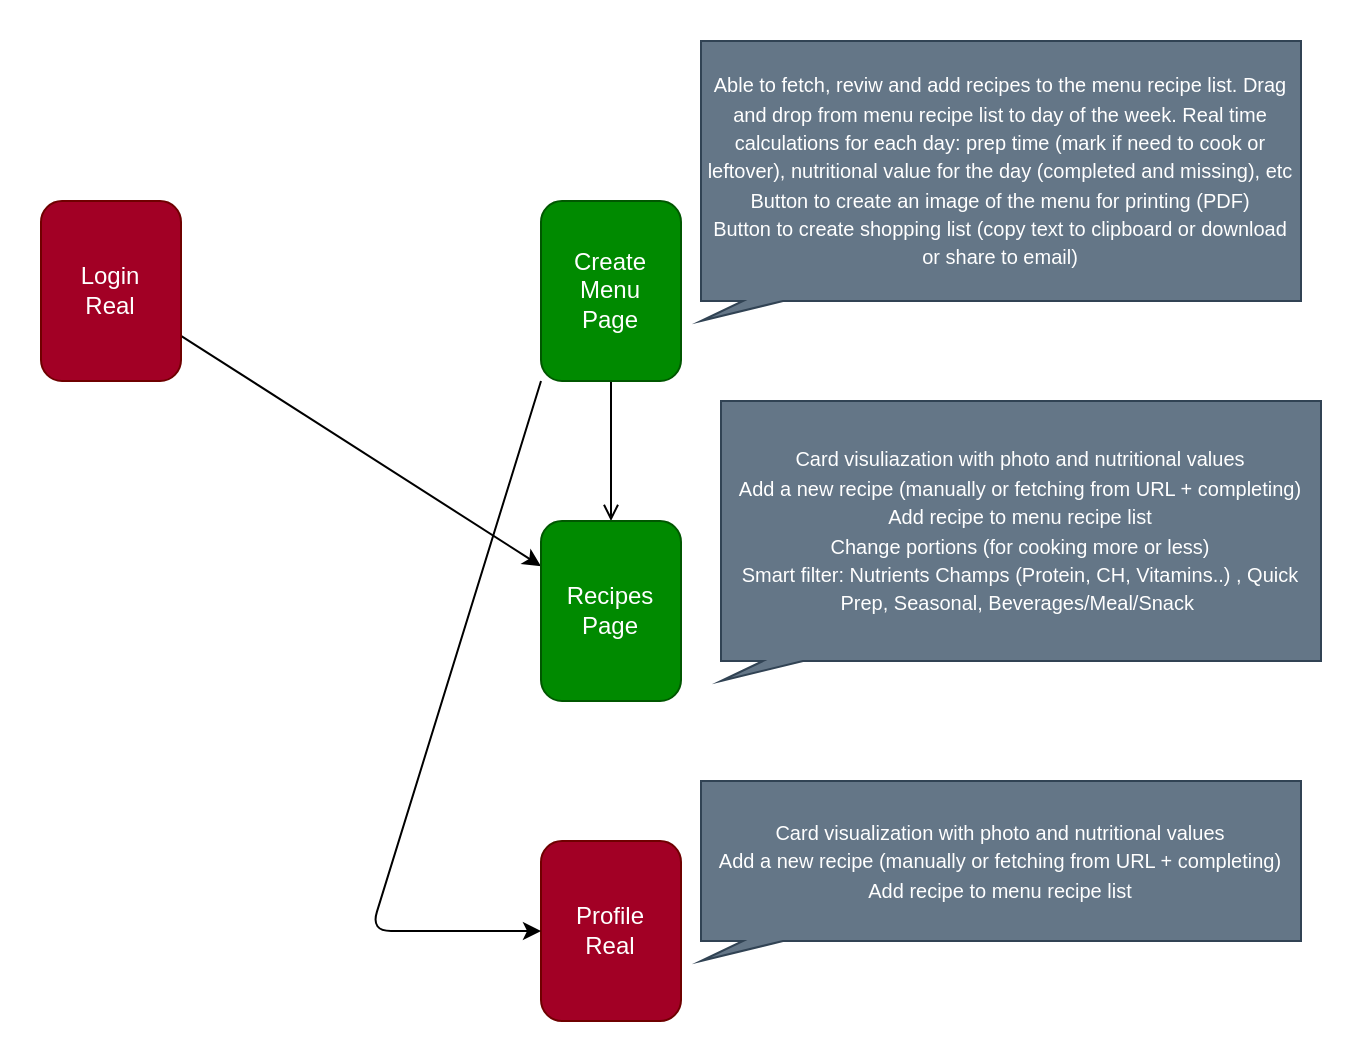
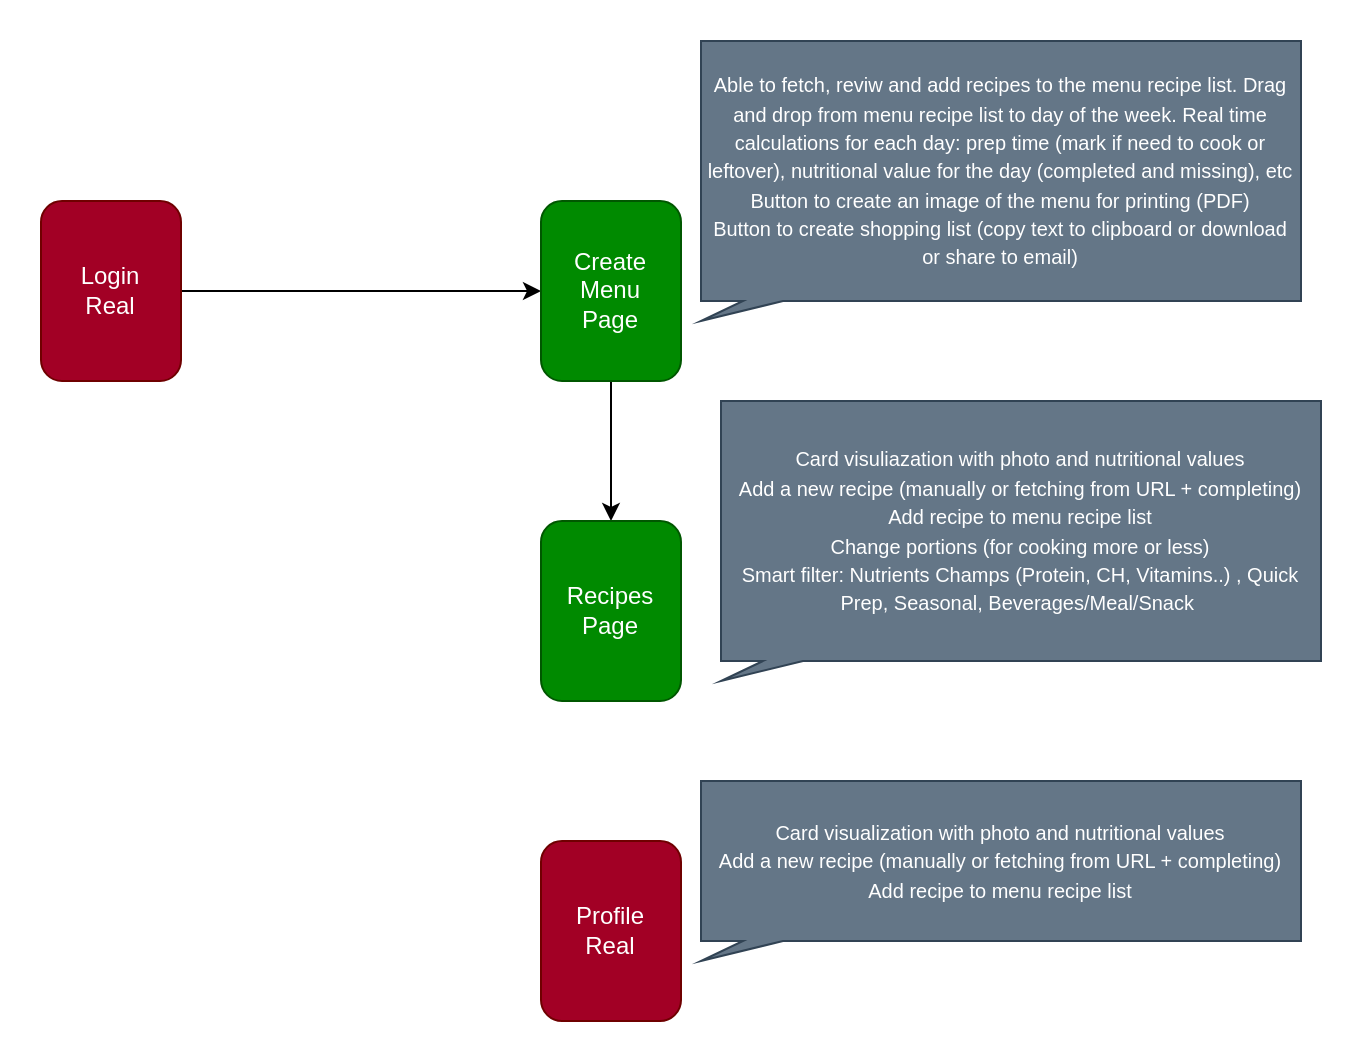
- <mxCell id="2" value="" style="edgeStyle=none;html=1;" parent="1" source="3" target="6" edge="1"><mxGeometry relative="1" as="geometry"><mxPoint x="150" y="145" as="targetPoint" /></mxGeometry></mxCell>
+ <mxCell id="2" value="" style="edgeStyle=none;html=1;entryX=0;entryY=0.5;entryDx=0;entryDy=0;" parent="1" source="3" target="5" edge="1"><mxGeometry relative="1" as="geometry"><mxPoint x="150" y="145" as="targetPoint" /></mxGeometry></mxCell>
- <mxCell id="4" value="" style="edgeStyle=orthogonalEdgeStyle;rounded=0;html=1;fontSize=9;endArrow=open;" parent="1" source="5" target="6" edge="1"><mxGeometry relative="1" as="geometry" /></mxCell>
+ <mxCell id="4" value="" style="edgeStyle=orthogonalEdgeStyle;rounded=0;html=1;fontSize=9;" parent="1" source="5" target="6" edge="1"><mxGeometry relative="1" as="geometry" /></mxCell>
- <mxCell id="8" style="edgeStyle=none;html=1;entryX=0;entryY=0.5;entryDx=0;entryDy=0;fontSize=9;exitX=0;exitY=1;exitDx=0;exitDy=0;" parent="1" source="5" target="7" edge="1"><mxGeometry relative="1" as="geometry"><mxPoint x="185" y="200" as="sourcePoint" /><mxPoint x="280" y="335" as="targetPoint" /><Array as="points"><mxPoint x="185" y="465" /></Array></mxGeometry></mxCell>
